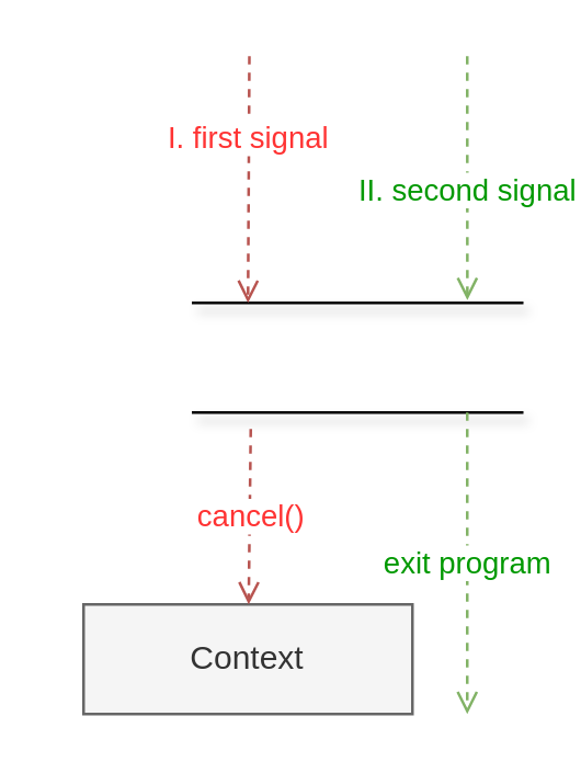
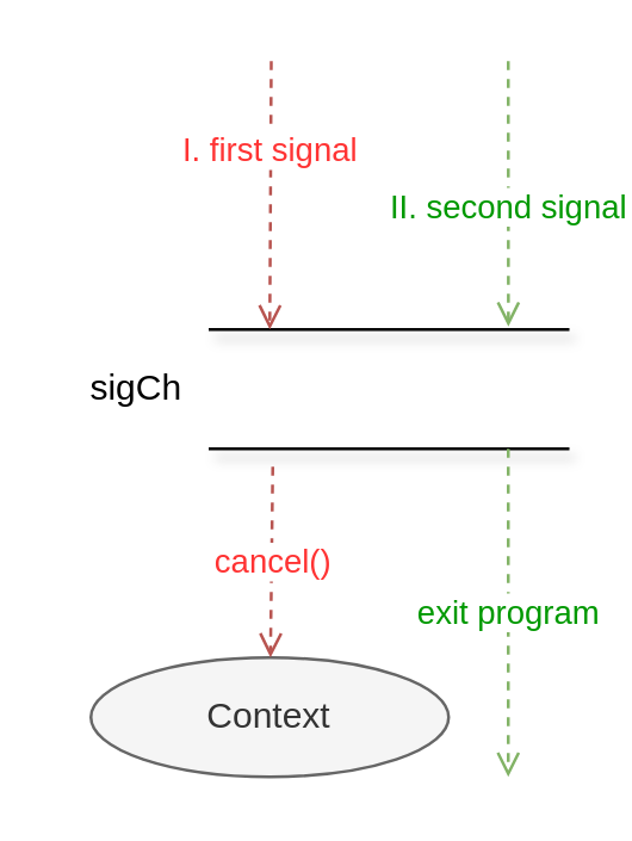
+ <mxCell id="9" value="sigCh" style="text;html=1;align=center;verticalAlign=middle;resizable=0;points=[];autosize=1;" parent="1" vertex="1"><mxGeometry x="20" y="120" width="50" height="20" as="geometry" /></mxCell>
- <mxCell id="2" value="Context" style="rounded=0;whiteSpace=wrap;html=1;fillColor=#f5f5f5;strokeColor=#666666;fontColor=#333333;shadow=0;" parent="1" vertex="1"><mxGeometry x="30" y="220" width="120" height="40" as="geometry" /></mxCell>
+ <mxCell id="2" value="Context" style="ellipse;whiteSpace=wrap;html=1;fillColor=#f5f5f5;strokeColor=#666666;fontColor=#333333;shadow=0;" parent="1" vertex="1"><mxGeometry x="30" y="220" width="120" height="40" as="geometry" /></mxCell>
